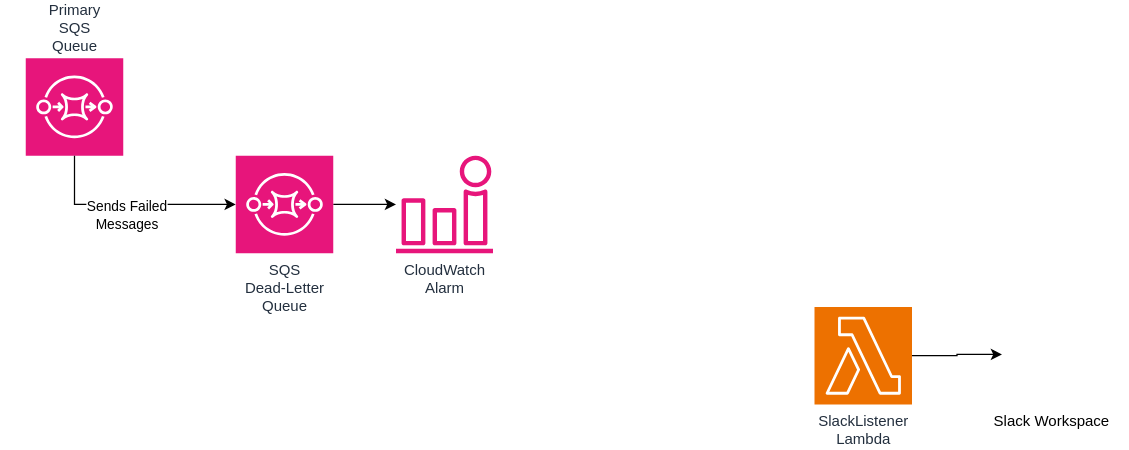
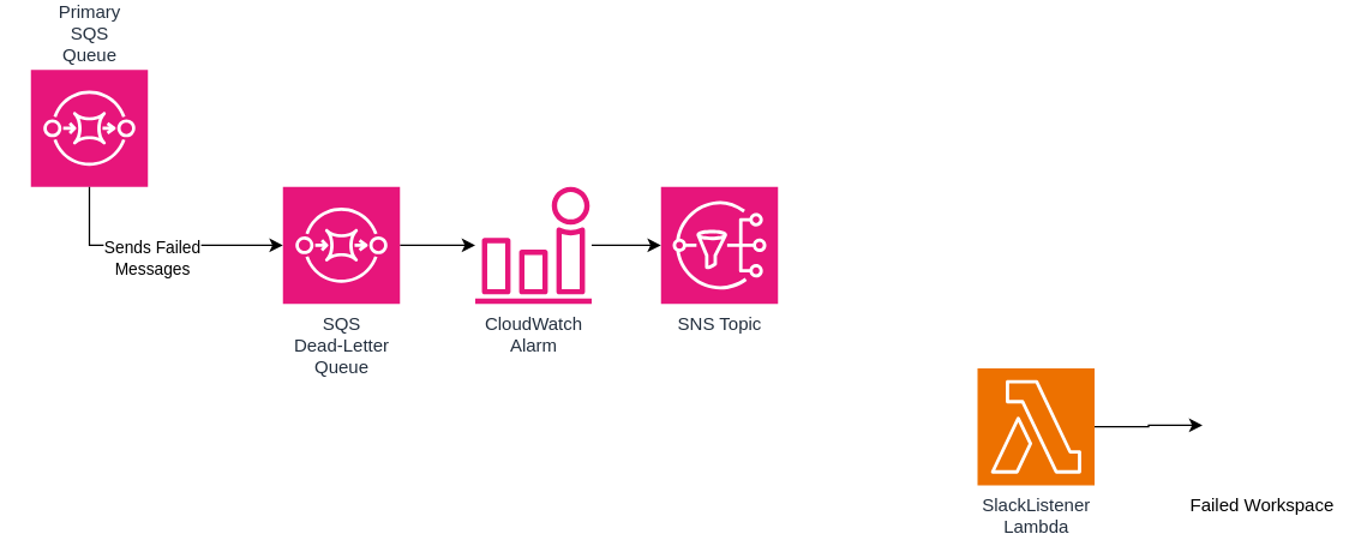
+ <mxCell id="6" style="edgeStyle=orthogonalEdgeStyle;rounded=0;orthogonalLoop=1;jettySize=auto;html=1;" edge="1" parent="1" source="11" target="5"><mxGeometry relative="1" as="geometry" /></mxCell>
+ <mxCell id="5" value="SNS Topic" style="sketch=0;points=[[0,0,0],[0.25,0,0],[0.5,0,0],[0.75,0,0],[1,0,0],[0,1,0],[0.25,1,0],[0.5,1,0],[0.75,1,0],[1,1,0],[0,0.25,0],[0,0.5,0],[0,0.75,0],[1,0.25,0],[1,0.5,0],[1,0.75,0]];outlineConnect=0;fontColor=#232F3E;fillColor=#E7157B;strokeColor=#ffffff;dashed=0;verticalLabelPosition=bottom;verticalAlign=top;align=center;html=1;fontSize=12;fontStyle=0;aspect=fixed;shape=mxgraph.aws4.resourceIcon;resIcon=mxgraph.aws4.sns;" vertex="1" parent="1"><mxGeometry x="440" y="98" width="78" height="78" as="geometry" /></mxCell>
- <mxCell id="12" value="Slack Workspace" style="shape=image;verticalLabelPosition=bottom;labelBackgroundColor=default;verticalAlign=top;aspect=fixed;imageAspect=0;image=https://upload.wikimedia.org/wikipedia/commons/thumb/d/d5/Slack_icon_2019.svg/2048px-Slack_icon_2019.svg.png;" vertex="1" parent="1"><mxGeometry x="801" y="217" width="80" height="80" as="geometry" /></mxCell>
+ <mxCell id="12" value="Failed Workspace" style="shape=image;verticalLabelPosition=bottom;labelBackgroundColor=default;verticalAlign=top;aspect=fixed;imageAspect=0;image=https://upload.wikimedia.org/wikipedia/commons/thumb/d/d5/Slack_icon_2019.svg/2048px-Slack_icon_2019.svg.png;" vertex="1" parent="1"><mxGeometry x="801" y="217" width="80" height="80" as="geometry" /></mxCell>
